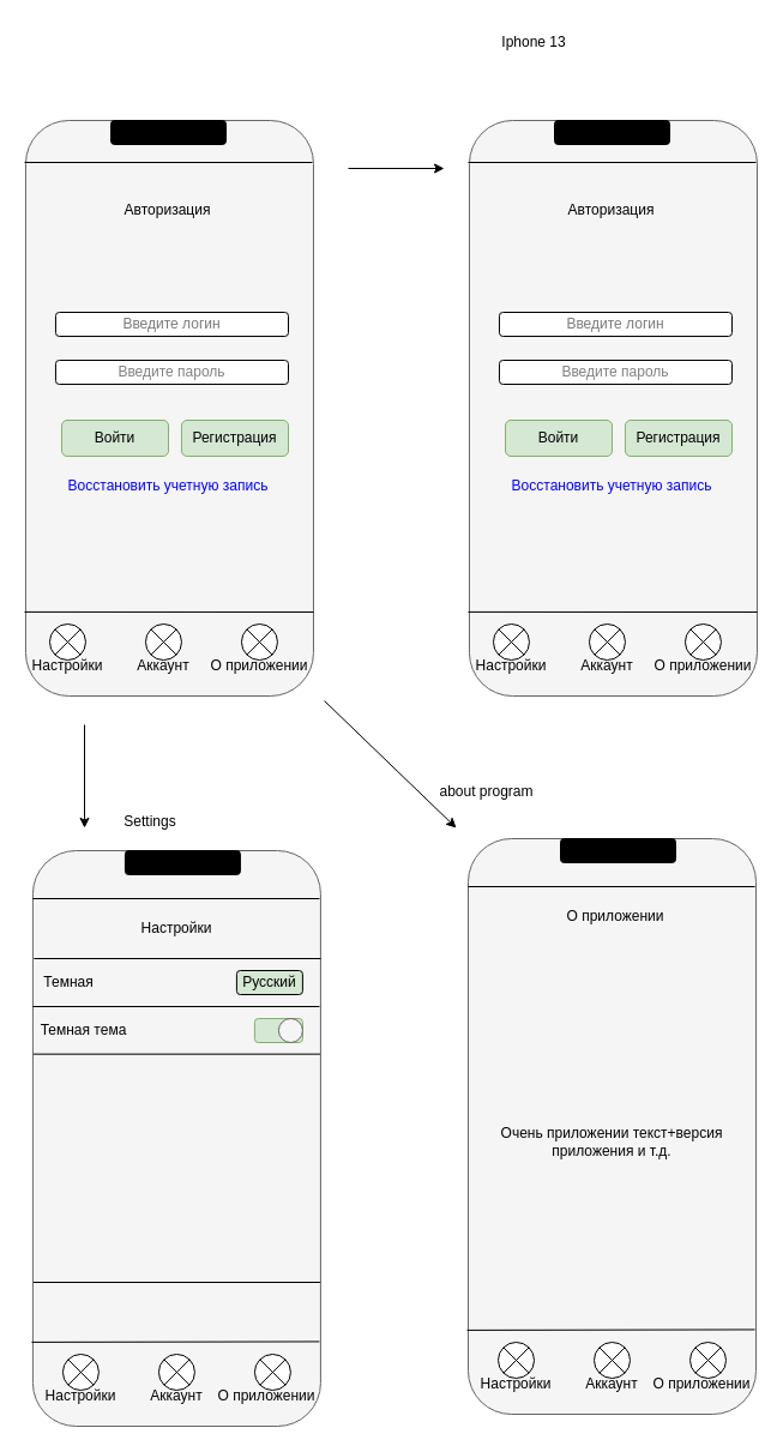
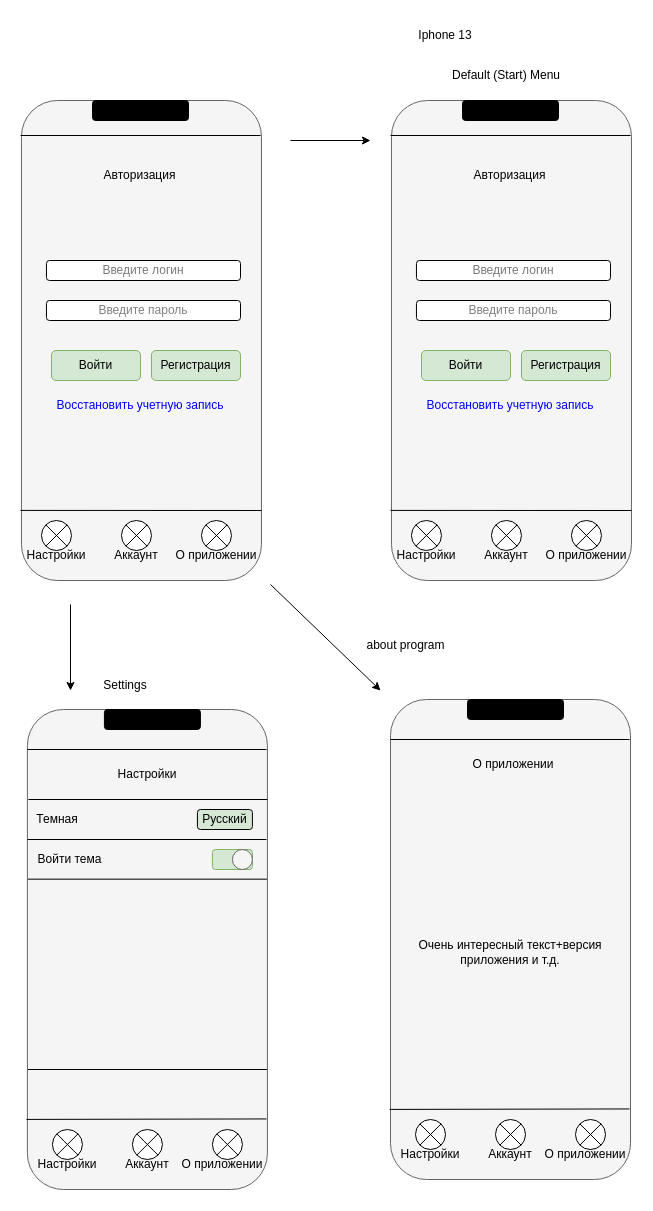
+ <mxCell id="22" value="&lt;font color=&quot;#000000&quot;&gt;Default (Start) Menu&lt;/font&gt;" style="text;html=1;strokeColor=none;fillColor=none;align=center;verticalAlign=middle;whiteSpace=wrap;rounded=0;fontColor=#0000FF;" vertex="1" parent="1"><mxGeometry x="432.96" y="60" width="146" height="30" as="geometry" /></mxCell>
- <mxCell id="96" value="about program" style="text;html=1;strokeColor=none;fillColor=none;align=center;verticalAlign=middle;whiteSpace=wrap;rounded=0;fontColor=#000000;" vertex="1" parent="1"><mxGeometry x="351" y="645" width="109" height="30" as="geometry" /></mxCell>
+ <mxCell id="96" value="about program" style="text;html=1;strokeColor=none;fillColor=none;align=center;verticalAlign=middle;whiteSpace=wrap;rounded=0;fontColor=#000000;" vertex="1" parent="1"><mxGeometry x="351" y="630" width="109" height="30" as="geometry" /></mxCell>
- <mxCell id="48" value="Темная тема" style="text;html=1;strokeColor=none;fillColor=none;align=center;verticalAlign=middle;whiteSpace=wrap;rounded=0;fontColor=#000000;" vertex="1" parent="1"><mxGeometry x="26.92" y="844" width="85" height="30" as="geometry" /></mxCell>
+ <mxCell id="48" value="Войти тема" style="text;html=1;strokeColor=none;fillColor=none;align=center;verticalAlign=middle;whiteSpace=wrap;rounded=0;fontColor=#000000;" vertex="1" parent="1"><mxGeometry x="26.92" y="844" width="85" height="30" as="geometry" /></mxCell>
- <mxCell id="72" value="Очень приложении текст+версия приложения и т.д." style="text;html=1;strokeColor=none;fillColor=none;align=center;verticalAlign=middle;whiteSpace=wrap;rounded=0;fontColor=#000000;" vertex="1" parent="1"><mxGeometry x="390" y="794" width="240" height="316" as="geometry" /></mxCell>
+ <mxCell id="72" value="Очень интересный текст+версия приложения и т.д." style="text;html=1;strokeColor=none;fillColor=none;align=center;verticalAlign=middle;whiteSpace=wrap;rounded=0;fontColor=#000000;" vertex="1" parent="1"><mxGeometry x="390" y="794" width="240" height="316" as="geometry" /></mxCell>
